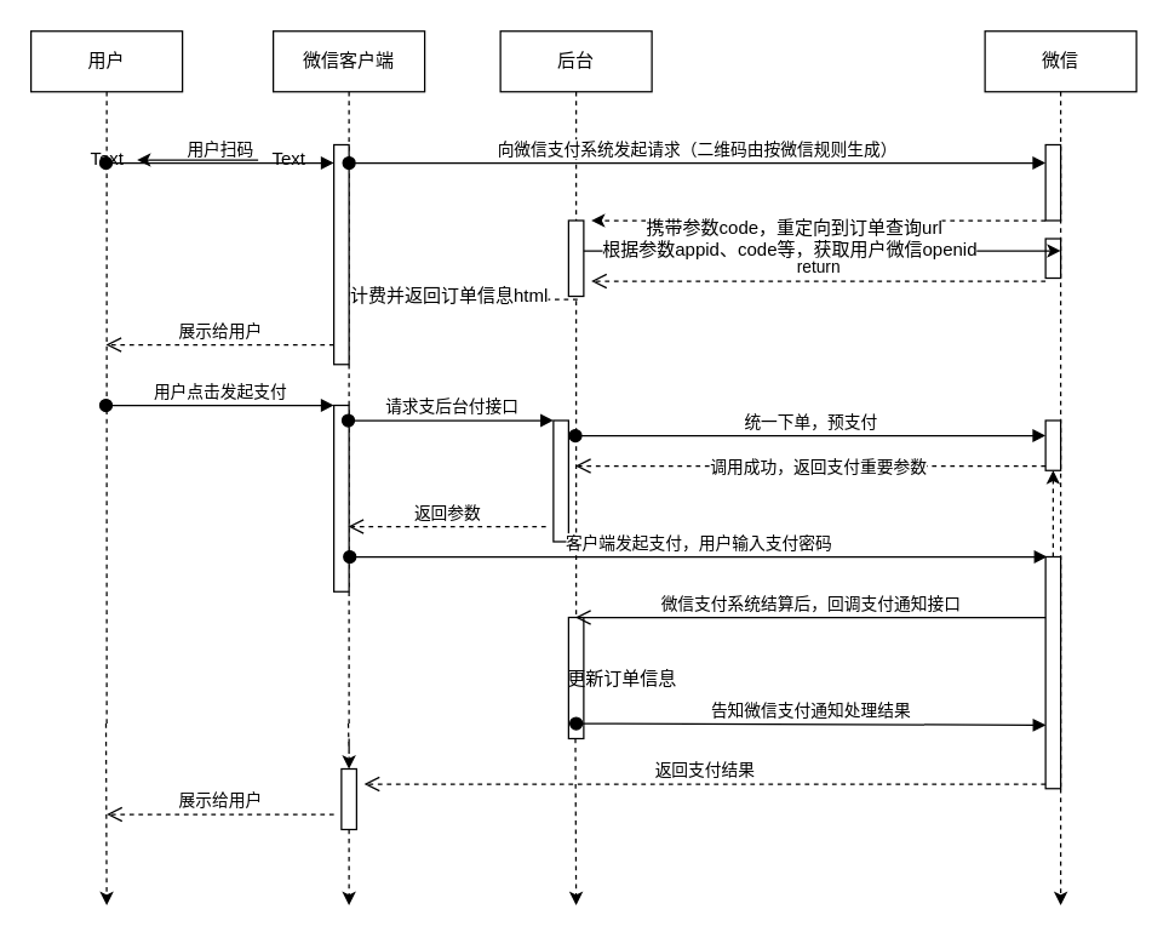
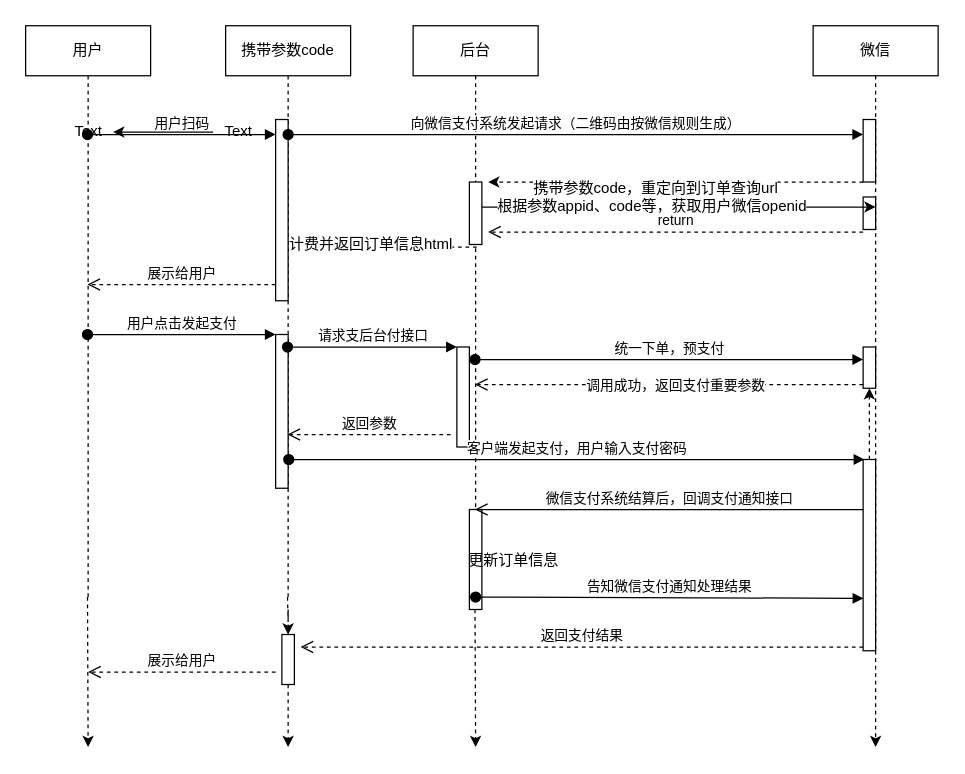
- <mxCell id="24" value="微信客户端" style="shape=umlLifeline;perimeter=lifelinePerimeter;whiteSpace=wrap;html=1;container=1;collapsible=0;recursiveResize=0;outlineConnect=0;" vertex="1" parent="1"><mxGeometry x="180" y="20" width="100" height="457" as="geometry" /></mxCell>
+ <mxCell id="24" value="携带参数code" style="shape=umlLifeline;perimeter=lifelinePerimeter;whiteSpace=wrap;html=1;container=1;collapsible=0;recursiveResize=0;outlineConnect=0;" vertex="1" parent="1"><mxGeometry x="180" y="20" width="100" height="457" as="geometry" /></mxCell>
